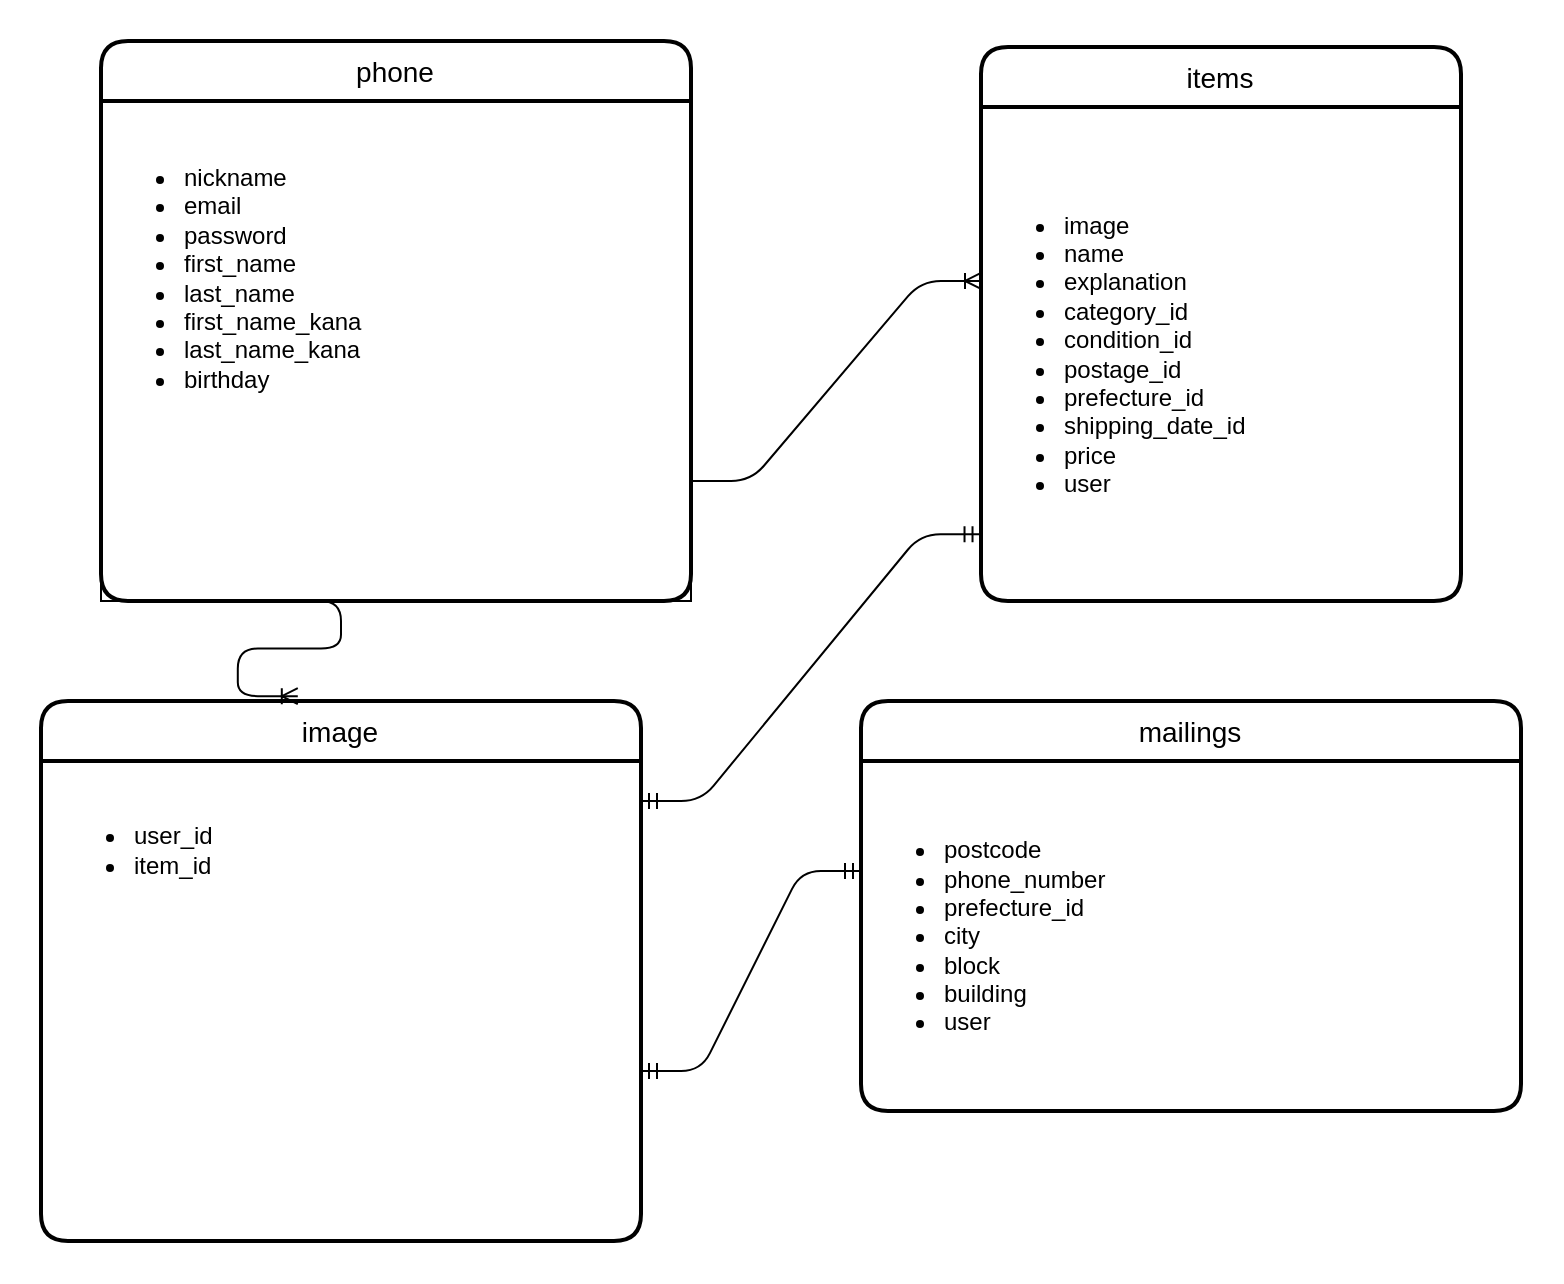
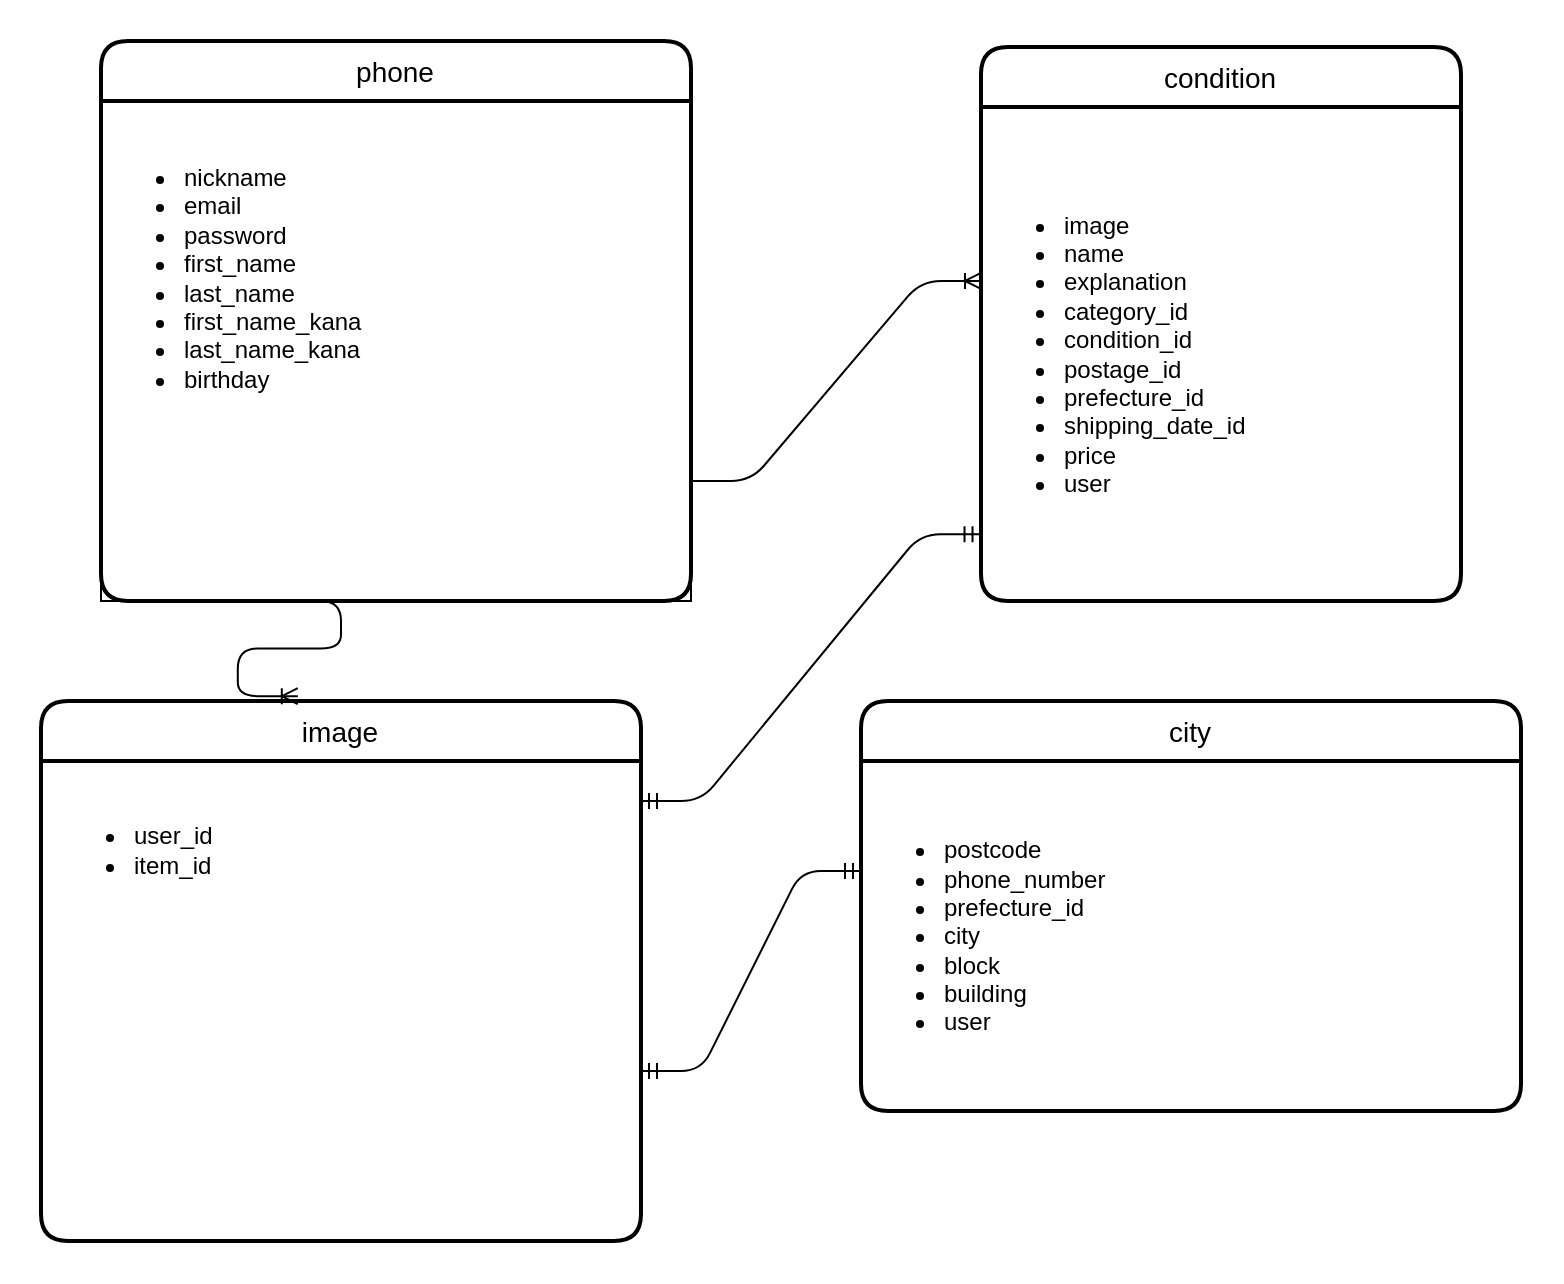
- <mxCell id="5" value="items" style="swimlane;childLayout=stackLayout;horizontal=1;startSize=30;horizontalStack=0;rounded=1;fontSize=14;fontStyle=0;strokeWidth=2;resizeParent=0;resizeLast=1;shadow=0;dashed=0;align=center;verticalAlign=middle;" vertex="1" parent="1"><mxGeometry x="490" y="23" width="240" height="277" as="geometry" /></mxCell>
+ <mxCell id="5" value="condition" style="swimlane;childLayout=stackLayout;horizontal=1;startSize=30;horizontalStack=0;rounded=1;fontSize=14;fontStyle=0;strokeWidth=2;resizeParent=0;resizeLast=1;shadow=0;dashed=0;align=center;verticalAlign=middle;" vertex="1" parent="1"><mxGeometry x="490" y="23" width="240" height="277" as="geometry" /></mxCell>
- <mxCell id="7" value="mailings" style="swimlane;childLayout=stackLayout;horizontal=1;startSize=30;horizontalStack=0;rounded=1;fontSize=14;fontStyle=0;strokeWidth=2;resizeParent=0;resizeLast=1;shadow=0;dashed=0;align=center;" vertex="1" parent="1"><mxGeometry x="430" y="350" width="330" height="205" as="geometry" /></mxCell>
+ <mxCell id="7" value="city" style="swimlane;childLayout=stackLayout;horizontal=1;startSize=30;horizontalStack=0;rounded=1;fontSize=14;fontStyle=0;strokeWidth=2;resizeParent=0;resizeLast=1;shadow=0;dashed=0;align=center;" vertex="1" parent="1"><mxGeometry x="430" y="350" width="330" height="205" as="geometry" /></mxCell>
